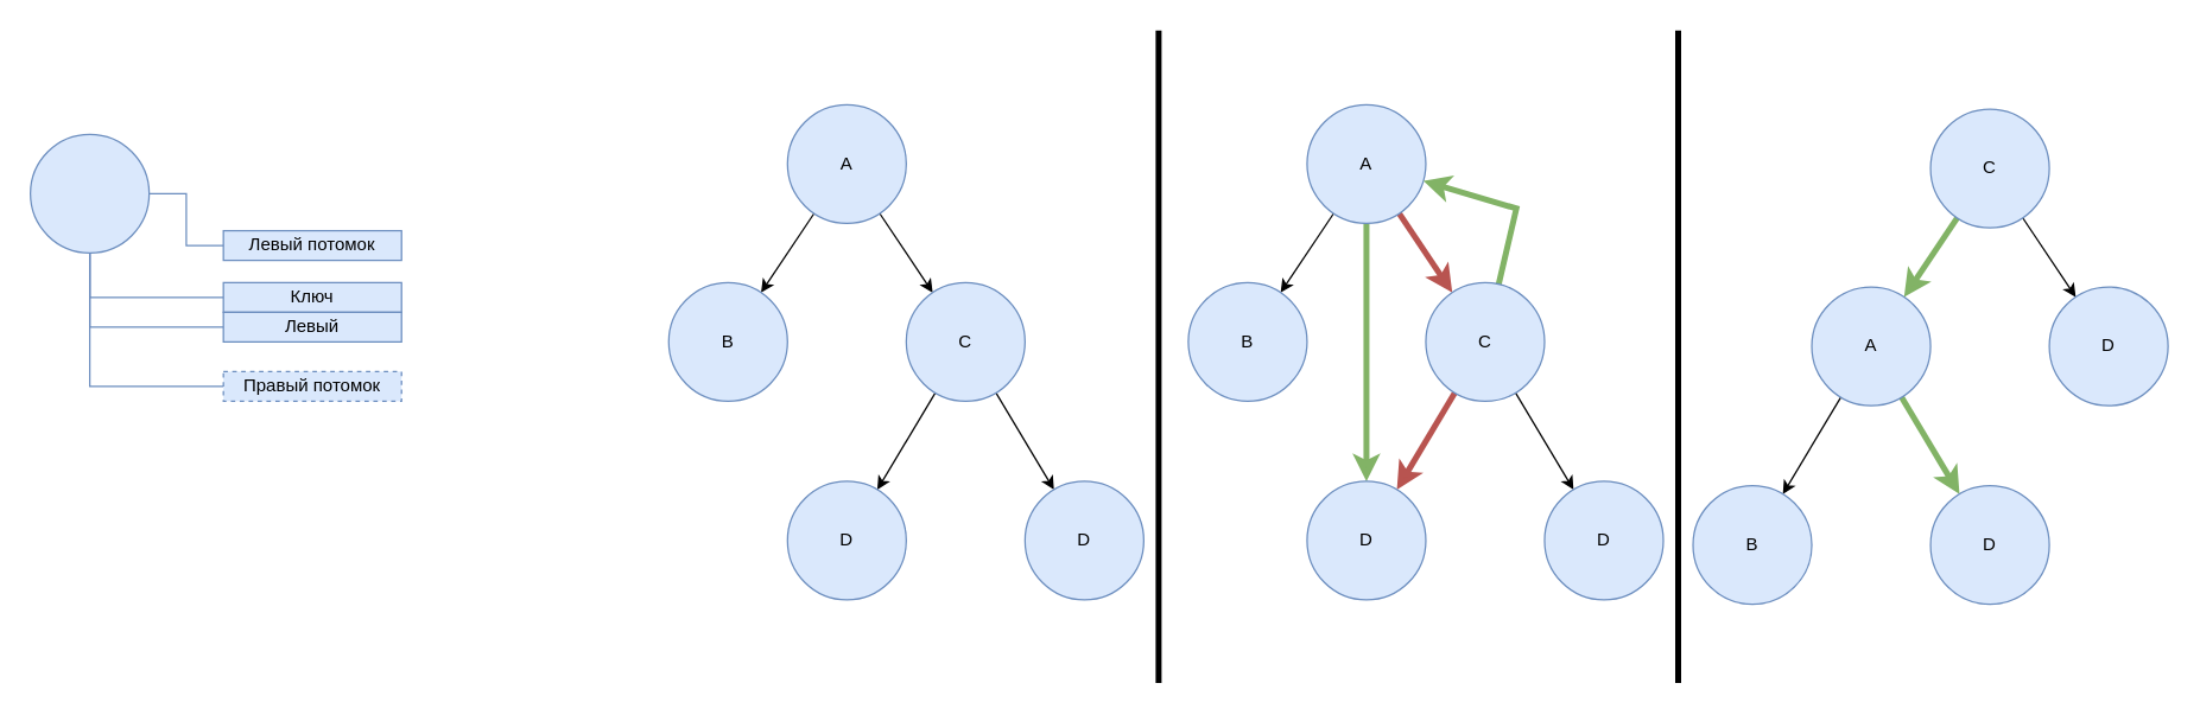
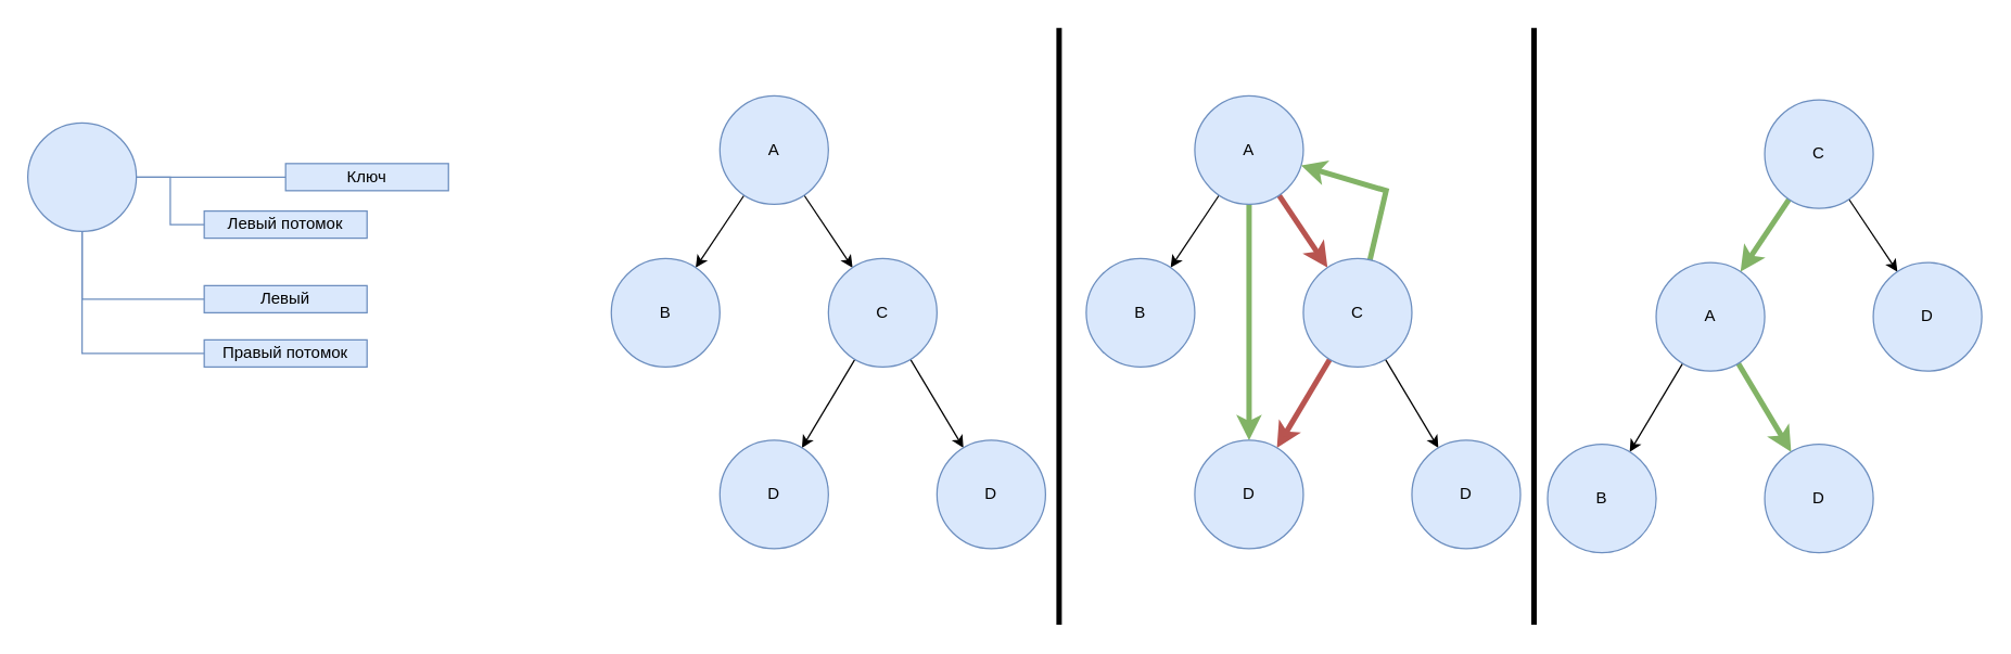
- <mxCell id="4" value="Ключ" style="rounded=0;whiteSpace=wrap;html=1;fillColor=#dae8fc;strokeColor=#6c8ebf;" vertex="1" parent="1"><mxGeometry x="150" y="190" width="120" height="20" as="geometry" /></mxCell>
+ <mxCell id="4" value="Ключ" style="rounded=0;whiteSpace=wrap;html=1;fillColor=#dae8fc;strokeColor=#6c8ebf;" vertex="1" parent="1"><mxGeometry x="210" y="120" width="120" height="20" as="geometry" /></mxCell>
- <mxCell id="10" value="Правый потомок" style="rounded=0;whiteSpace=wrap;html=1;fillColor=#dae8fc;strokeColor=#6c8ebf;dashed=1;" vertex="1" parent="1"><mxGeometry x="150" y="250" width="120" height="20" as="geometry" /></mxCell>
+ <mxCell id="10" value="Правый потомок" style="rounded=0;whiteSpace=wrap;html=1;fillColor=#dae8fc;strokeColor=#6c8ebf;" vertex="1" parent="1"><mxGeometry x="150" y="250" width="120" height="20" as="geometry" /></mxCell>
